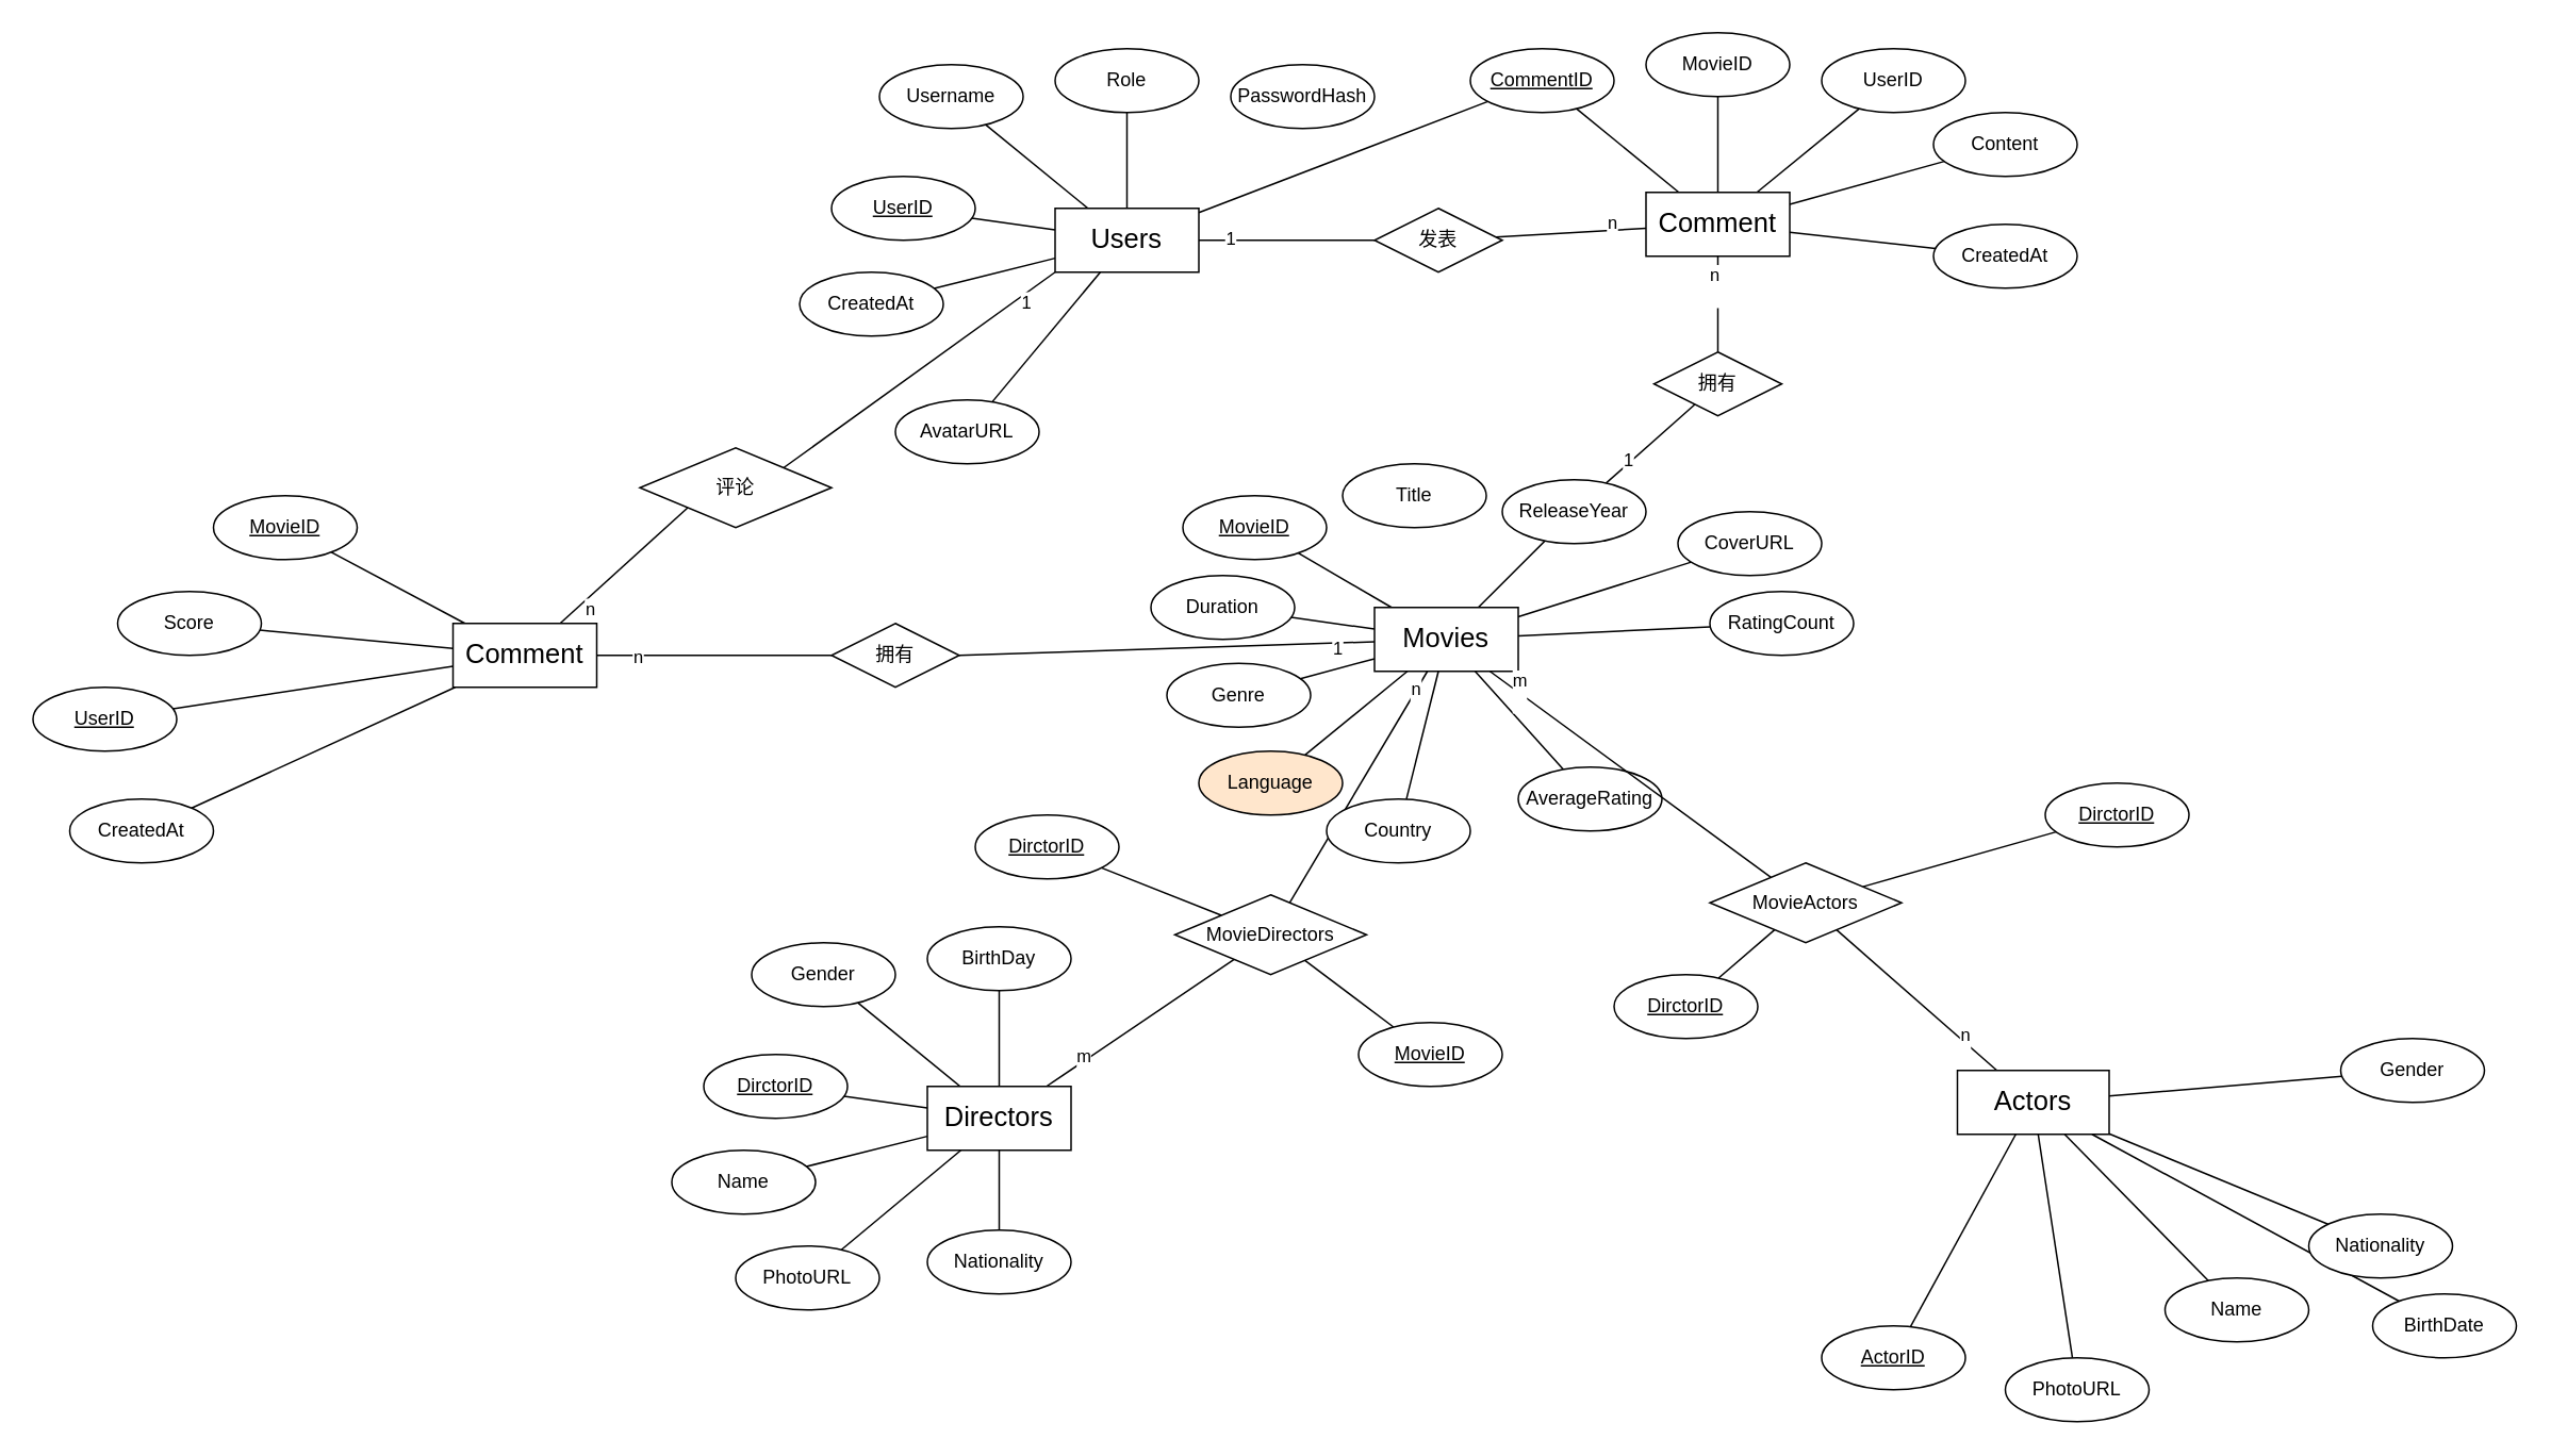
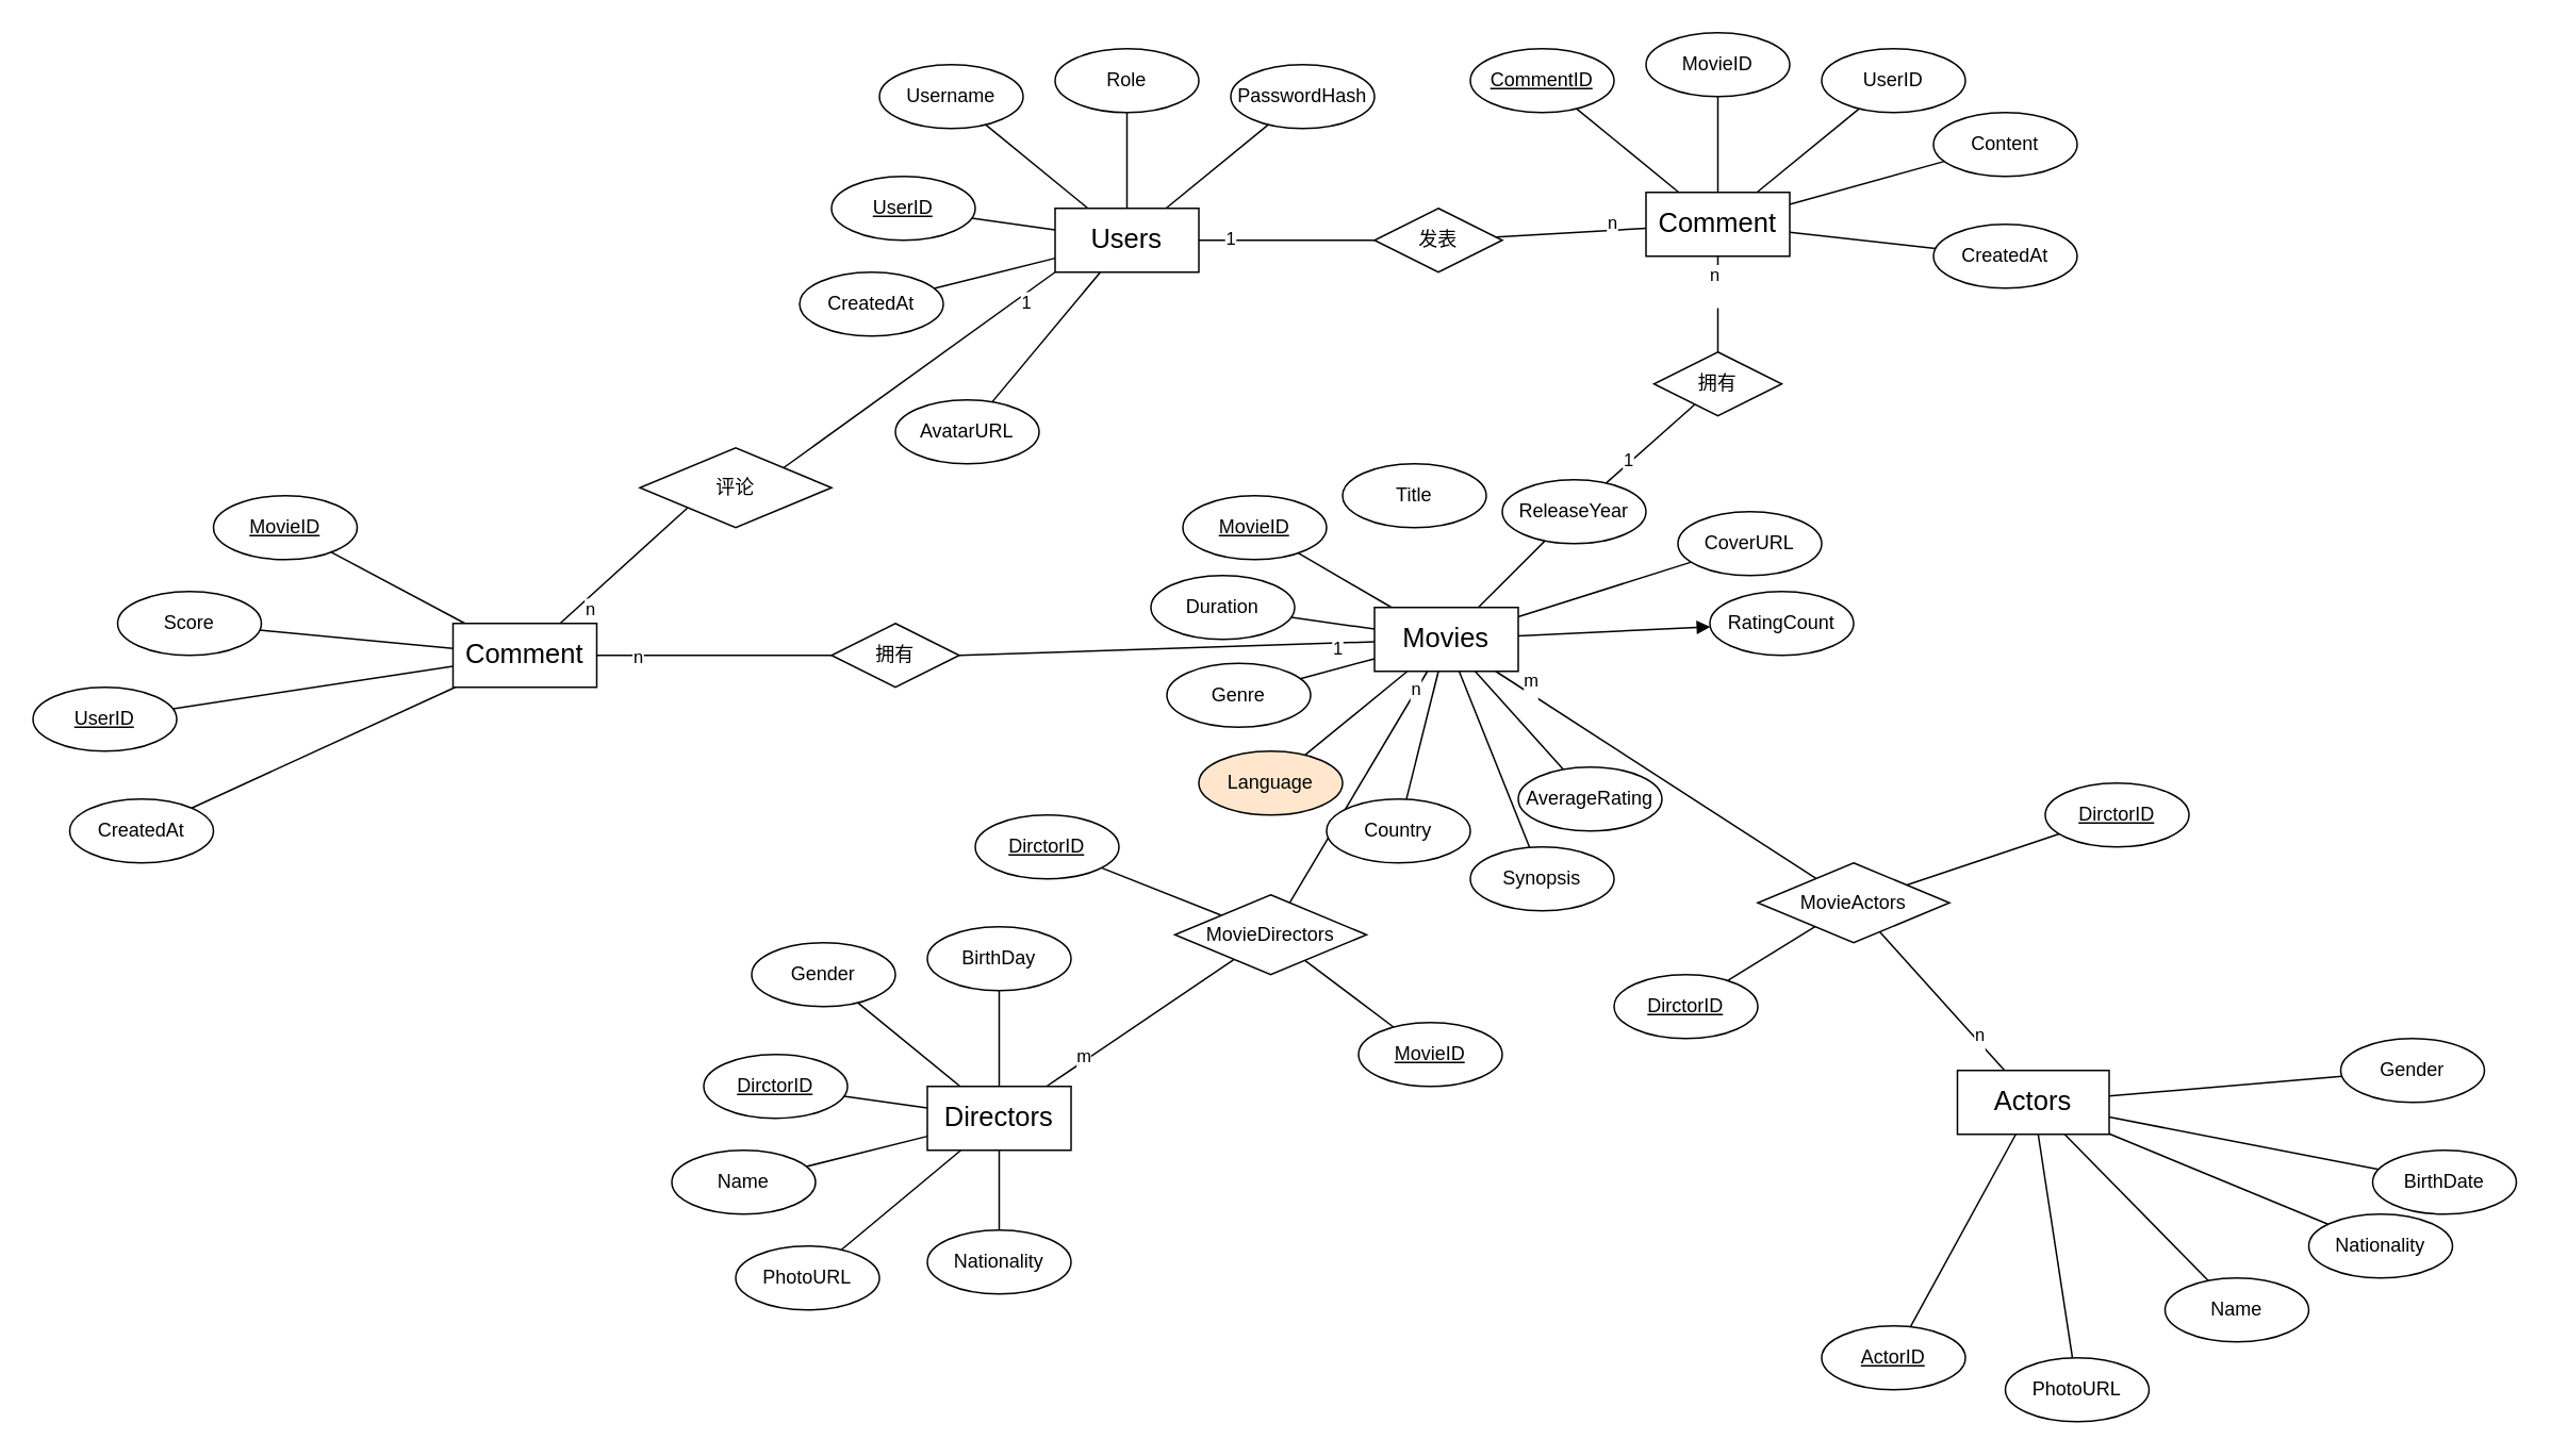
- <mxCell id="6" style="endArrow=none;html=1;" parent="1" source="10" target="26" edge="1"><mxGeometry relative="1" as="geometry" /></mxCell>
+ <mxCell id="6" style="endArrow=none;html=1;" parent="1" source="10" target="15" edge="1"><mxGeometry relative="1" as="geometry" /></mxCell>
- <mxCell id="42" style="endArrow=none;html=1;" parent="1" source="47" target="60" edge="1"><mxGeometry relative="1" as="geometry" /></mxCell>
+ <mxCell id="42" style="endArrow=block;html=1;" parent="1" source="47" target="60" edge="1"><mxGeometry relative="1" as="geometry" /></mxCell>
+ <mxCell id="40" style="endArrow=none;html=1;" parent="1" source="47" target="57" edge="1"><mxGeometry relative="1" as="geometry" /></mxCell>
+ <mxCell id="57" value="Synopsis" style="ellipse;whiteSpace=wrap;html=1;" parent="1" vertex="1"><mxGeometry x="920" y="530" width="90" height="40" as="geometry" /></mxCell>
- <mxCell id="93" value="MovieActors" style="rhombus;whiteSpace=wrap;html=1;" vertex="1" parent="1"><mxGeometry x="1070" y="540" width="120" height="50" as="geometry" /></mxCell>
+ <mxCell id="93" value="MovieActors" style="rhombus;whiteSpace=wrap;html=1;" vertex="1" parent="1"><mxGeometry x="1100" y="540" width="120" height="50" as="geometry" /></mxCell>
- <mxCell id="90" value="BirthDate" style="ellipse;whiteSpace=wrap;html=1;" parent="1" vertex="1"><mxGeometry x="1485" y="810" width="90" height="40" as="geometry" /></mxCell>
+ <mxCell id="90" value="BirthDate" style="ellipse;whiteSpace=wrap;html=1;" parent="1" vertex="1"><mxGeometry x="1485" y="720" width="90" height="40" as="geometry" /></mxCell>
